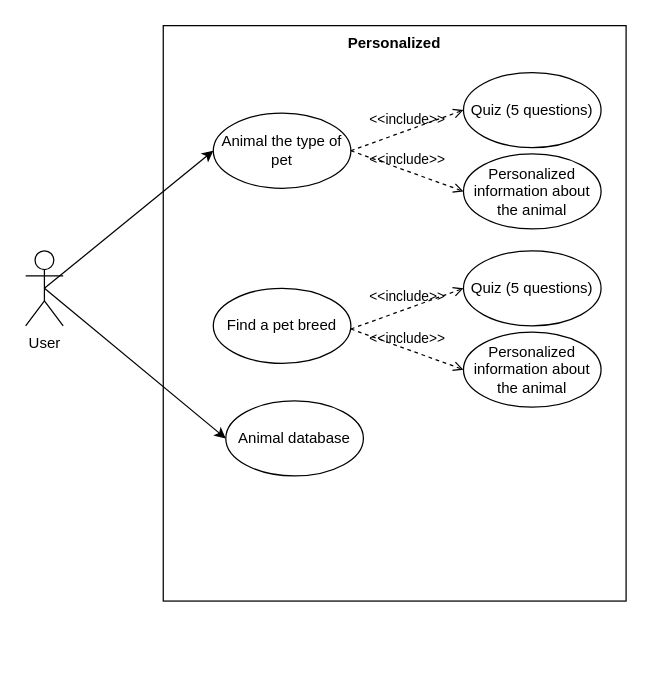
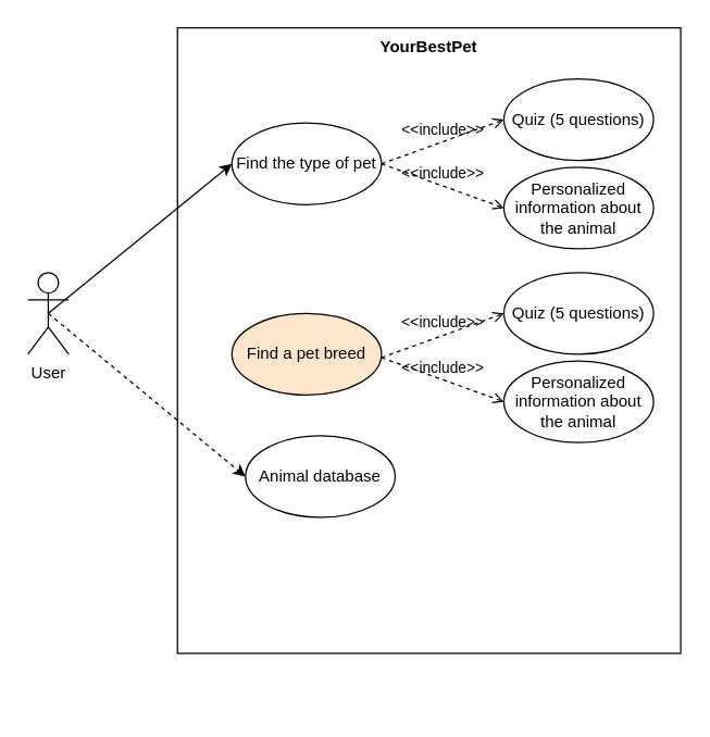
- <mxCell id="2" value="Personalized" style="shape=rect;html=1;verticalAlign=top;fontStyle=1;whiteSpace=wrap;align=center;" parent="1" vertex="1"><mxGeometry x="130" y="20" width="370" height="460" as="geometry" /></mxCell>
+ <mxCell id="2" value="YourBestPet" style="shape=rect;html=1;verticalAlign=top;fontStyle=1;whiteSpace=wrap;align=center;" parent="1" vertex="1"><mxGeometry x="130" y="20" width="370" height="460" as="geometry" /></mxCell>
- <mxCell id="6" value="Animal the type of pet" style="ellipse;whiteSpace=wrap;html=1;" parent="1" vertex="1"><mxGeometry x="170" y="90" width="110" height="60" as="geometry" /></mxCell>
+ <mxCell id="6" value="Find the type of pet" style="ellipse;whiteSpace=wrap;html=1;" parent="1" vertex="1"><mxGeometry x="170" y="90" width="110" height="60" as="geometry" /></mxCell>
- <mxCell id="7" value="Find a pet breed" style="ellipse;whiteSpace=wrap;html=1;" parent="1" vertex="1"><mxGeometry x="170" y="230" width="110" height="60" as="geometry" /></mxCell>
+ <mxCell id="7" value="Find a pet breed" style="ellipse;whiteSpace=wrap;html=1;fillColor=#ffe6cc;" parent="1" vertex="1"><mxGeometry x="170" y="230" width="110" height="60" as="geometry" /></mxCell>
- <mxCell id="4" style="edgeStyle=none;rounded=0;orthogonalLoop=1;jettySize=auto;html=1;exitX=0.5;exitY=0.5;exitDx=0;exitDy=0;exitPerimeter=0;entryX=0;entryY=0.5;entryDx=0;entryDy=0;" parent="1" source="5" target="8" edge="1"><mxGeometry relative="1" as="geometry" /></mxCell>
+ <mxCell id="4" style="edgeStyle=none;rounded=0;orthogonalLoop=1;jettySize=auto;html=1;exitX=0.5;exitY=0.5;exitDx=0;exitDy=0;exitPerimeter=0;entryX=0;entryY=0.5;entryDx=0;entryDy=0;dashed=1;" parent="1" source="5" target="8" edge="1"><mxGeometry relative="1" as="geometry" /></mxCell>
